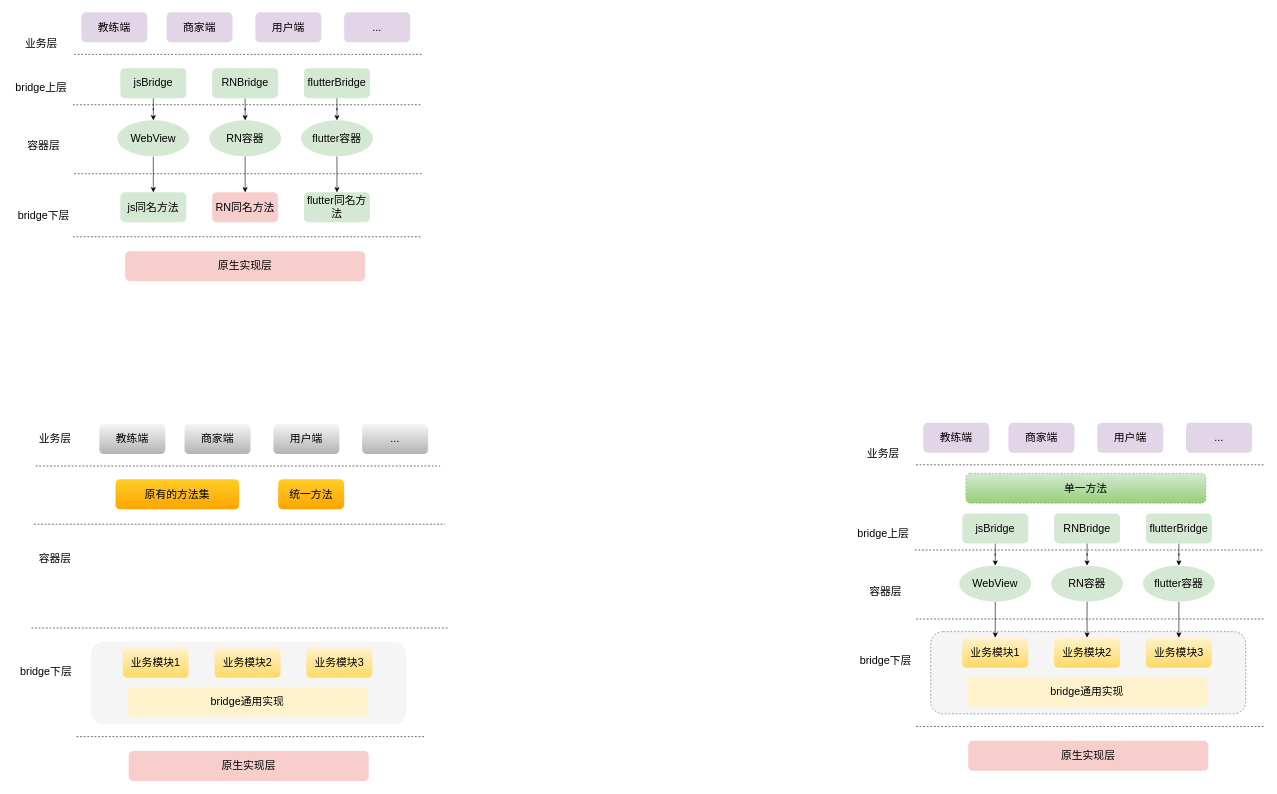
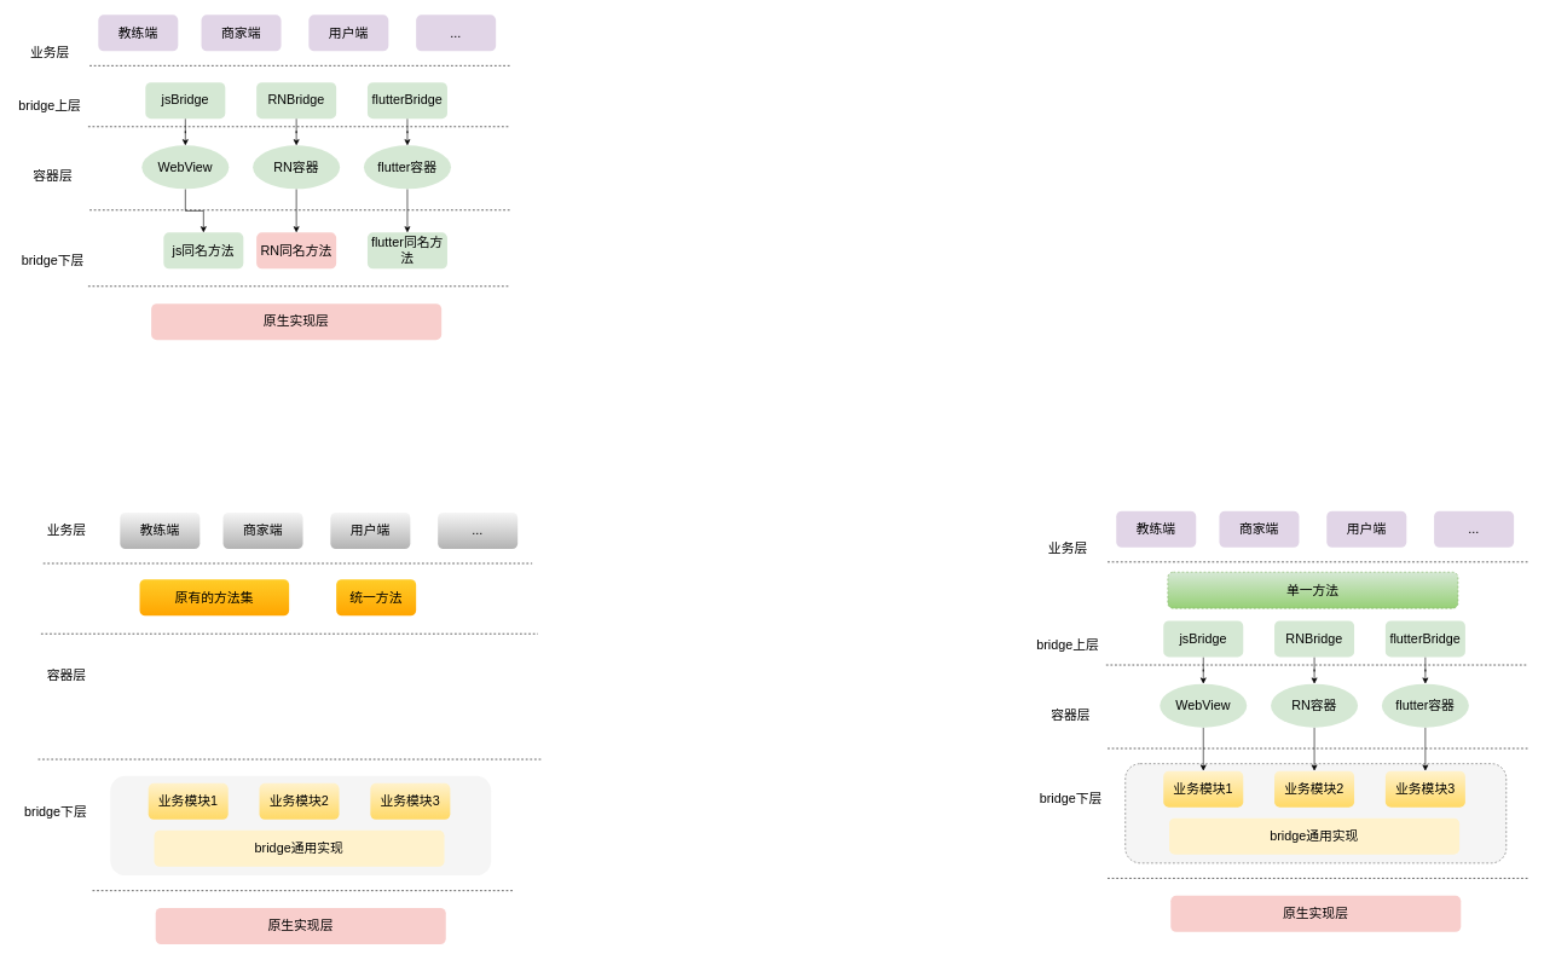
- <mxCell id="27" value="js同名方法" style="rounded=1;whiteSpace=wrap;html=1;dashed=1;fontSize=18;strokeWidth=1;strokeColor=none;fillColor=#d5e8d4;" parent="1" vertex="1"><mxGeometry x="200" y="320" width="110" height="50" as="geometry" /></mxCell>
+ <mxCell id="27" value="js同名方法" style="rounded=1;whiteSpace=wrap;html=1;dashed=1;fontSize=18;strokeWidth=1;strokeColor=none;fillColor=#d5e8d4;" parent="1" vertex="1"><mxGeometry x="225" y="320" width="110" height="50" as="geometry" /></mxCell>
